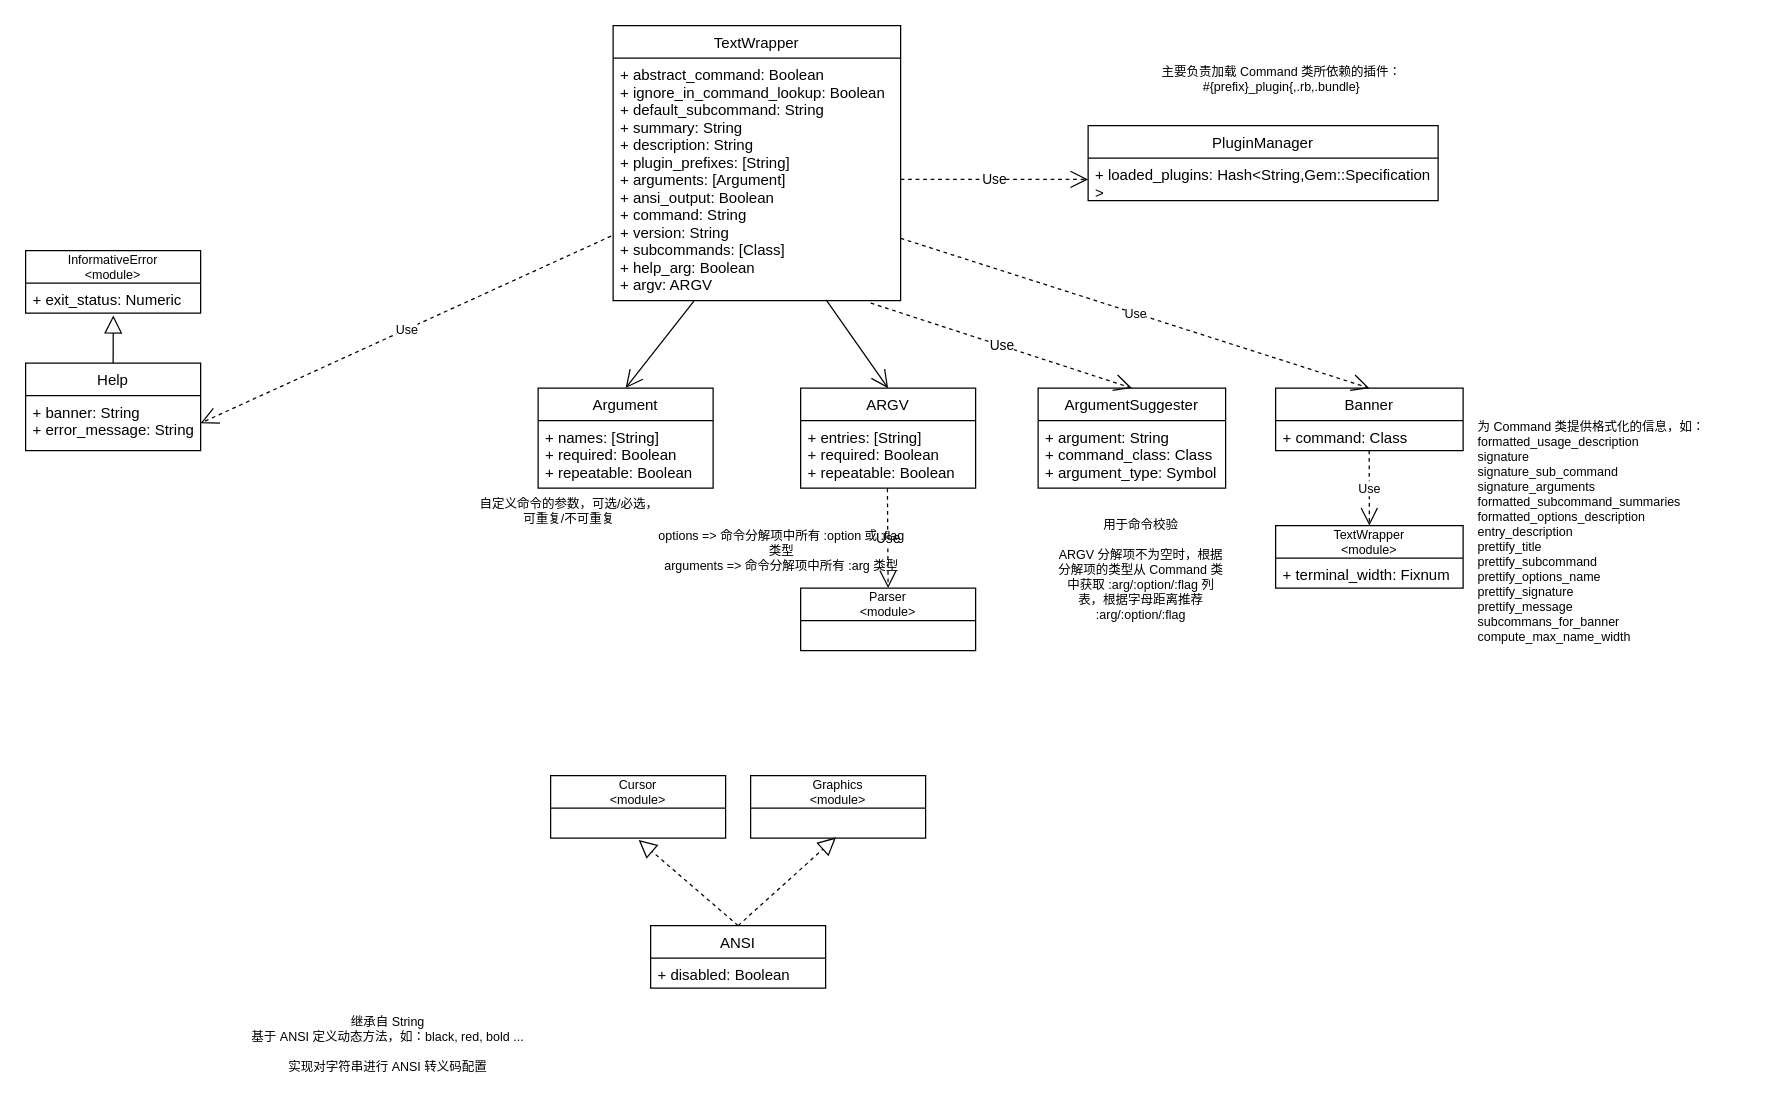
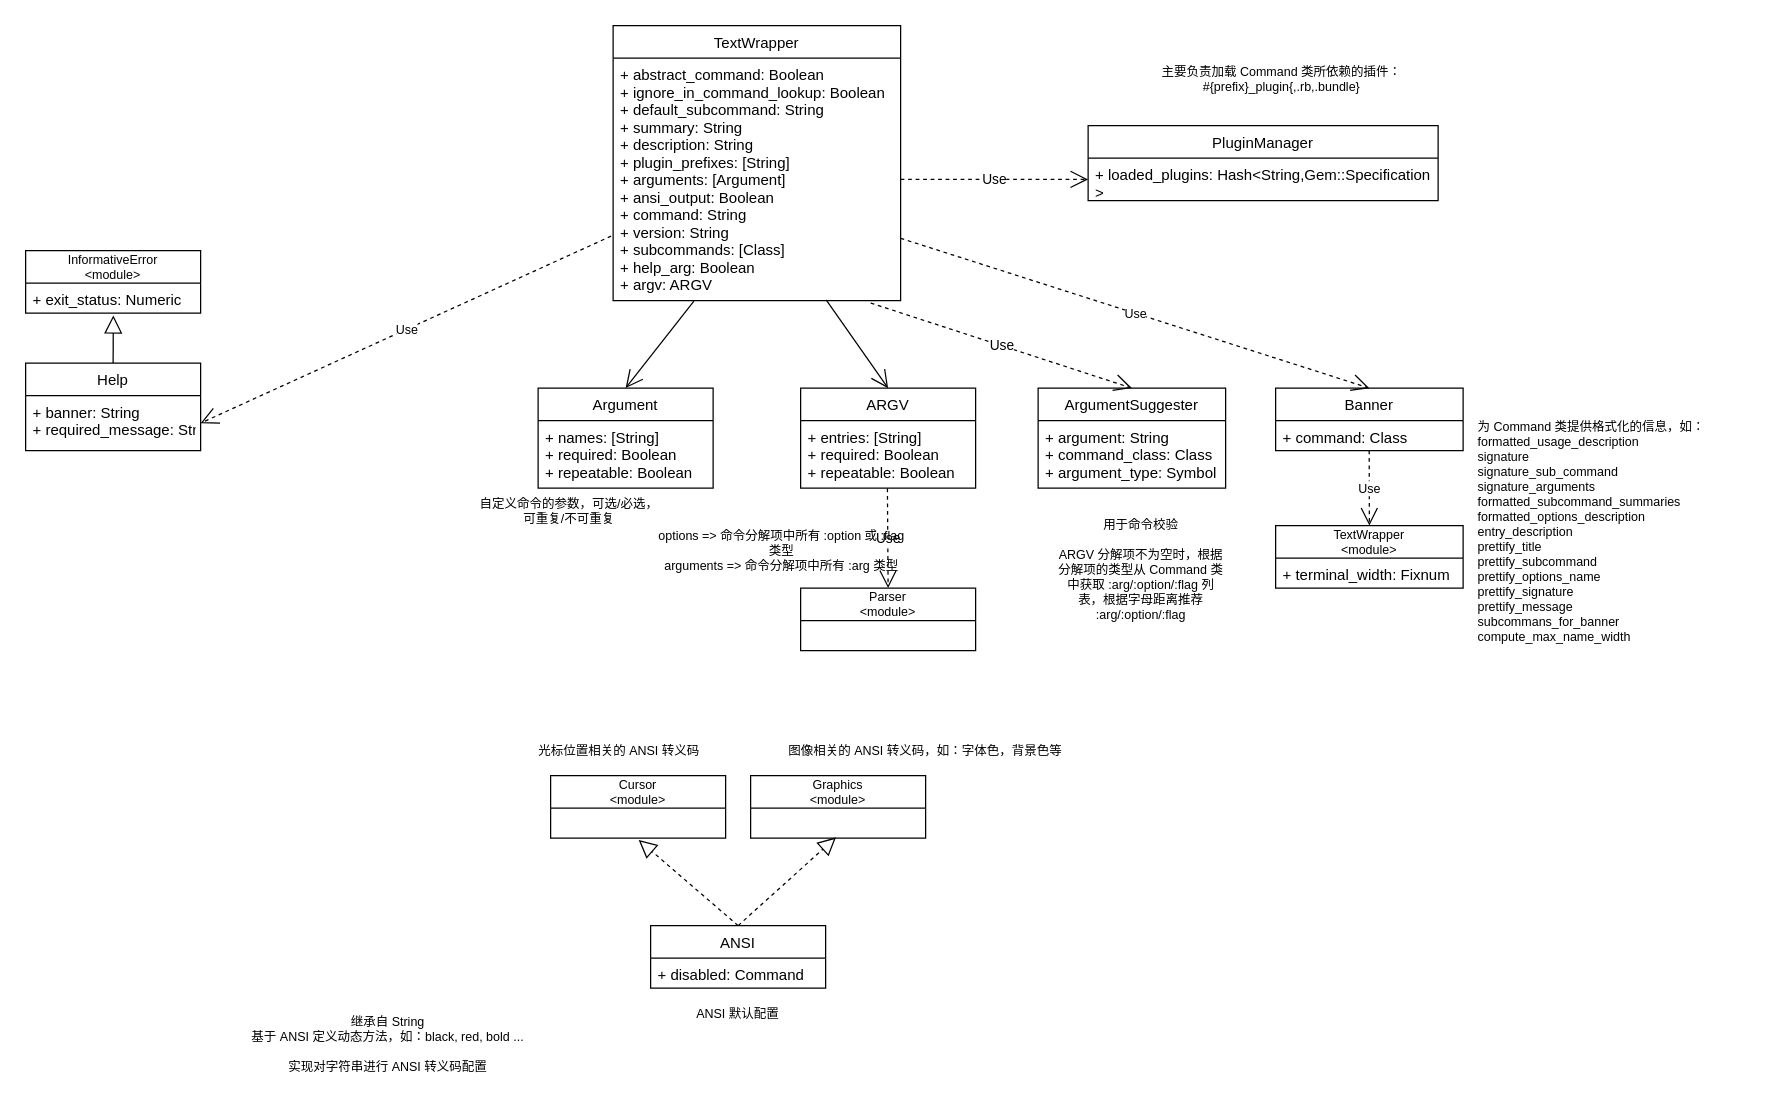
- <mxCell id="19" value="+ banner: String&#10;+ error_message: String" style="text;strokeColor=none;fillColor=none;align=left;verticalAlign=top;spacingLeft=4;spacingRight=4;overflow=hidden;rotatable=0;points=[[0,0.5],[1,0.5]];portConstraint=eastwest;" vertex="1" parent="18"><mxGeometry y="26" width="140" height="44" as="geometry" /></mxCell>
+ <mxCell id="19" value="+ banner: String&#10;+ required_message: String" style="text;strokeColor=none;fillColor=none;align=left;verticalAlign=top;spacingLeft=4;spacingRight=4;overflow=hidden;rotatable=0;points=[[0,0.5],[1,0.5]];portConstraint=eastwest;" vertex="1" parent="18"><mxGeometry y="26" width="140" height="44" as="geometry" /></mxCell>
+ <mxCell id="37" value="光标位置相关的 ANSI 转义码" style="text;html=1;strokeColor=none;fillColor=none;align=center;verticalAlign=middle;whiteSpace=wrap;rounded=0;fontSize=10;" vertex="1" parent="1"><mxGeometry x="390" y="580" width="210" height="40" as="geometry" /></mxCell>
+ <mxCell id="36" value="图像相关的 ANSI 转义码，如：字体色，背景色等" style="text;html=1;strokeColor=none;fillColor=none;align=center;verticalAlign=middle;whiteSpace=wrap;rounded=0;fontSize=10;" vertex="1" parent="1"><mxGeometry x="600" y="580" width="280" height="40" as="geometry" /></mxCell>
- <mxCell id="24" value="+ disabled: Boolean" style="text;strokeColor=none;fillColor=none;align=left;verticalAlign=top;spacingLeft=4;spacingRight=4;overflow=hidden;rotatable=0;points=[[0,0.5],[1,0.5]];portConstraint=eastwest;" vertex="1" parent="23"><mxGeometry y="26" width="140" height="24" as="geometry" /></mxCell>
+ <mxCell id="24" value="+ disabled: Command" style="text;strokeColor=none;fillColor=none;align=left;verticalAlign=top;spacingLeft=4;spacingRight=4;overflow=hidden;rotatable=0;points=[[0,0.5],[1,0.5]];portConstraint=eastwest;" vertex="1" parent="23"><mxGeometry y="26" width="140" height="24" as="geometry" /></mxCell>
+ <mxCell id="38" value="ANSI 默认配置" style="text;html=1;strokeColor=none;fillColor=none;align=center;verticalAlign=middle;whiteSpace=wrap;rounded=0;fontSize=10;" vertex="1" parent="1"><mxGeometry x="485" y="790" width="210" height="40" as="geometry" /></mxCell>
